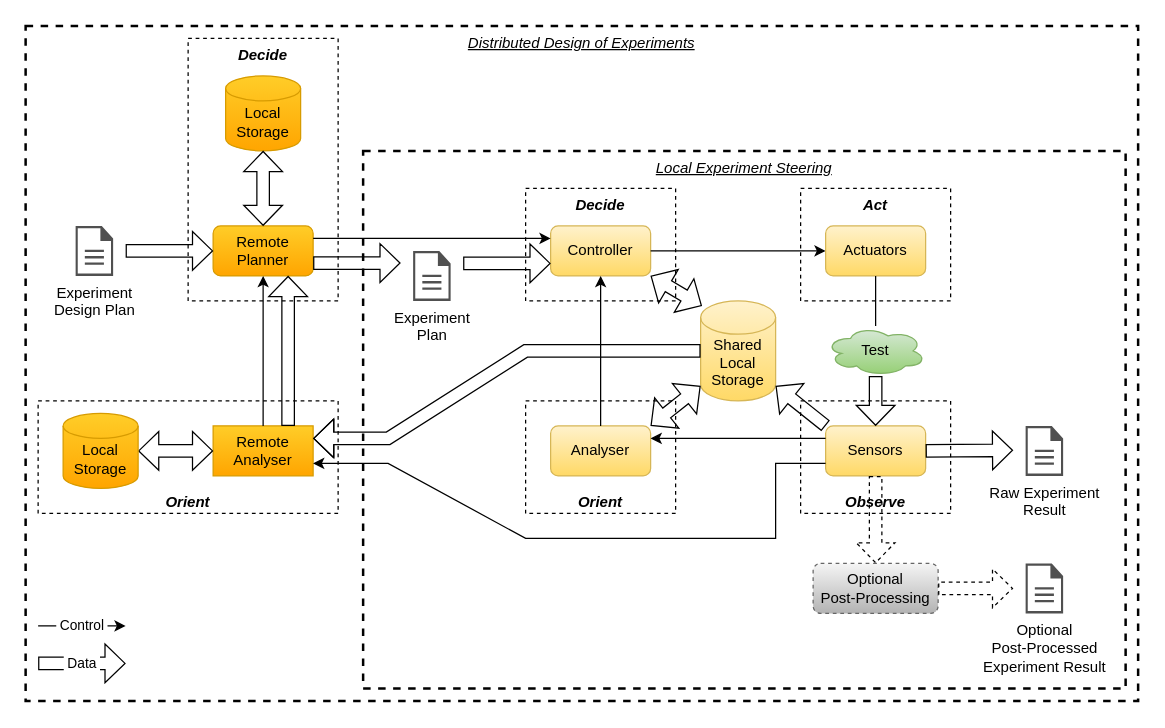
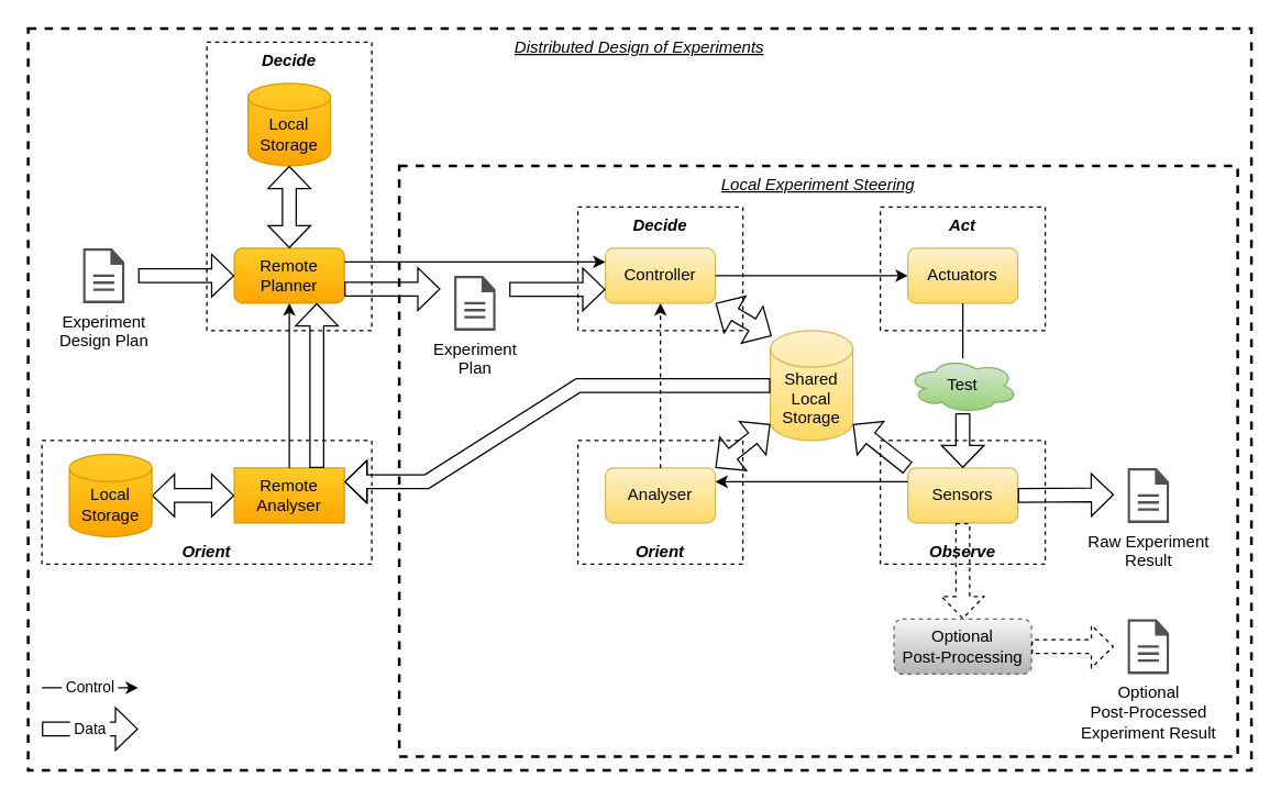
- <mxCell id="17" value="" style="endArrow=classic;html=1;rounded=0;exitX=0.5;exitY=0;exitDx=0;exitDy=0;entryX=0.5;entryY=1;entryDx=0;entryDy=0;" parent="1" source="15" target="9" edge="1"><mxGeometry width="50" height="50" relative="1" as="geometry"><mxPoint x="520" y="470" as="sourcePoint" /><mxPoint x="570" y="420" as="targetPoint" /></mxGeometry></mxCell>
+ <mxCell id="17" value="" style="endArrow=classic;html=1;rounded=0;exitX=0.5;exitY=0;exitDx=0;exitDy=0;entryX=0.5;entryY=1;entryDx=0;entryDy=0;dashed=1;" parent="1" source="15" target="9" edge="1"><mxGeometry width="50" height="50" relative="1" as="geometry"><mxPoint x="520" y="470" as="sourcePoint" /><mxPoint x="570" y="420" as="targetPoint" /></mxGeometry></mxCell>
- <mxCell id="46" value="" style="endArrow=classic;html=1;rounded=0;entryX=1;entryY=0.75;entryDx=0;entryDy=0;exitX=0;exitY=0.75;exitDx=0;exitDy=0;" parent="1" source="12" target="36" edge="1"><mxGeometry width="50" height="50" relative="1" as="geometry"><mxPoint x="660" y="364.73" as="sourcePoint" /><mxPoint x="520" y="364.73" as="targetPoint" /><Array as="points"><mxPoint x="620" y="370" /><mxPoint x="620" y="430" /><mxPoint x="460" y="430" /><mxPoint x="420" y="430" /><mxPoint x="310" y="370" /></Array></mxGeometry></mxCell>
